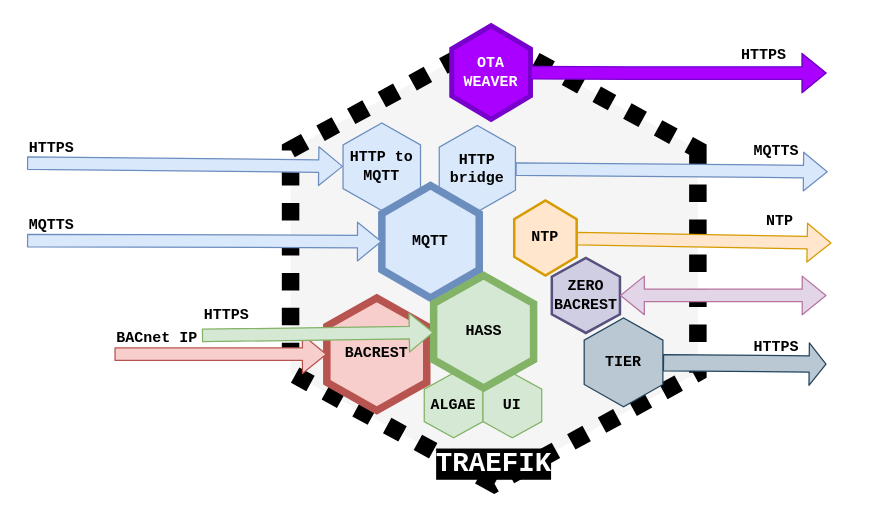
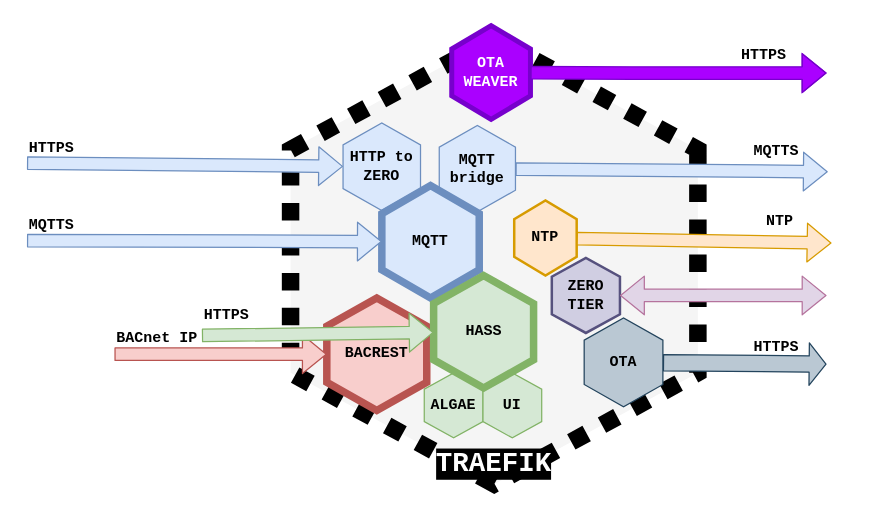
- <mxCell id="3" value="HTTP to MQTT" style="shape=hexagon;perimeter=hexagonPerimeter2;whiteSpace=wrap;html=1;direction=south;fillColor=#dae8fc;strokeColor=#6c8ebf;fontFamily=Courier New;fontStyle=1;fontColor=#000000;" vertex="1" parent="1"><mxGeometry x="274" y="98" width="62" height="70" as="geometry" /></mxCell>
+ <mxCell id="3" value="HTTP to ZERO" style="shape=hexagon;perimeter=hexagonPerimeter2;whiteSpace=wrap;html=1;direction=south;fillColor=#dae8fc;strokeColor=#6c8ebf;fontFamily=Courier New;fontStyle=1;fontColor=#000000;" vertex="1" parent="1"><mxGeometry x="274" y="98" width="62" height="70" as="geometry" /></mxCell>
- <mxCell id="6" value="&lt;div&gt;HTTP&lt;/div&gt;&lt;div&gt;bridge&lt;br&gt;&lt;/div&gt;" style="shape=hexagon;perimeter=hexagonPerimeter2;whiteSpace=wrap;html=1;direction=south;fillColor=#dae8fc;strokeColor=#6c8ebf;fontFamily=Courier New;fontStyle=1;fontColor=#000000;" vertex="1" parent="1"><mxGeometry x="351" y="100" width="61" height="69" as="geometry" /></mxCell>
+ <mxCell id="6" value="&lt;div&gt;MQTT&lt;/div&gt;&lt;div&gt;bridge&lt;br&gt;&lt;/div&gt;" style="shape=hexagon;perimeter=hexagonPerimeter2;whiteSpace=wrap;html=1;direction=south;fillColor=#dae8fc;strokeColor=#6c8ebf;fontFamily=Courier New;fontStyle=1;fontColor=#000000;" vertex="1" parent="1"><mxGeometry x="351" y="100" width="61" height="69" as="geometry" /></mxCell>
- <mxCell id="20" value="&lt;div&gt;ZERO&lt;/div&gt;&lt;div&gt;BACREST&lt;/div&gt;" style="shape=hexagon;perimeter=hexagonPerimeter2;whiteSpace=wrap;html=1;direction=south;fillColor=#d0cee2;strokeColor=#56517e;fontFamily=Courier New;fontStyle=1;fontColor=#000000;strokeWidth=2;" vertex="1" parent="1"><mxGeometry x="441.091" y="206" width="54.545" height="60" as="geometry" /></mxCell>
+ <mxCell id="20" value="&lt;div&gt;ZERO&lt;/div&gt;&lt;div&gt;TIER&lt;/div&gt;" style="shape=hexagon;perimeter=hexagonPerimeter2;whiteSpace=wrap;html=1;direction=south;fillColor=#d0cee2;strokeColor=#56517e;fontFamily=Courier New;fontStyle=1;fontColor=#000000;strokeWidth=2;" vertex="1" parent="1"><mxGeometry x="441.091" y="206" width="54.545" height="60" as="geometry" /></mxCell>
- <mxCell id="23" value="TIER" style="shape=hexagon;perimeter=hexagonPerimeter2;whiteSpace=wrap;html=1;direction=south;fillColor=#bac8d3;strokeColor=#23445d;fontFamily=Courier New;fontStyle=1;fontColor=#000000;" vertex="1" parent="1"><mxGeometry x="467" y="254" width="63" height="71" as="geometry" /></mxCell>
+ <mxCell id="23" value="OTA" style="shape=hexagon;perimeter=hexagonPerimeter2;whiteSpace=wrap;html=1;direction=south;fillColor=#bac8d3;strokeColor=#23445d;fontFamily=Courier New;fontStyle=1;fontColor=#000000;" vertex="1" parent="1"><mxGeometry x="467" y="254" width="63" height="71" as="geometry" /></mxCell>
